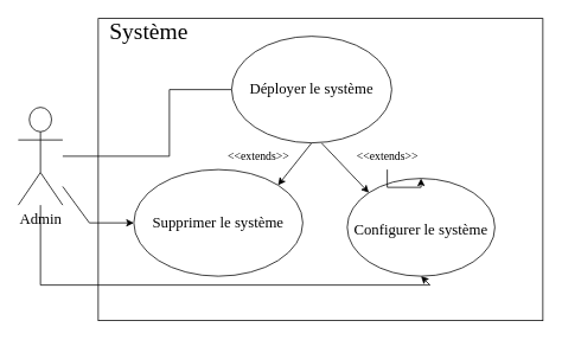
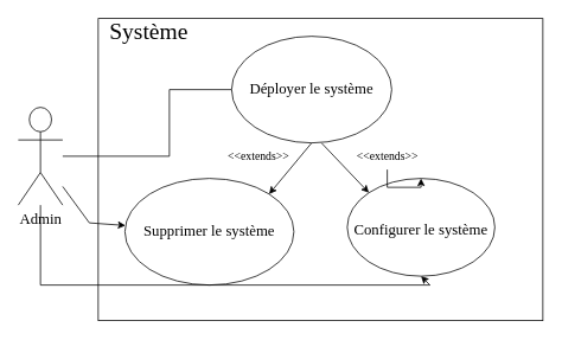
- <mxCell id="4" value="Supprimer le système" style="ellipse;whiteSpace=wrap;html=1;rounded=1;fontFamily=Times New Roman;fontSize=17;" vertex="1" parent="1"><mxGeometry x="150" y="190" width="190" height="120" as="geometry" /></mxCell>
+ <mxCell id="4" value="Supprimer le système" style="ellipse;whiteSpace=wrap;html=1;rounded=1;fontFamily=Times New Roman;fontSize=17;" vertex="1" parent="1"><mxGeometry x="140" y="200" width="190" height="120" as="geometry" /></mxCell>
